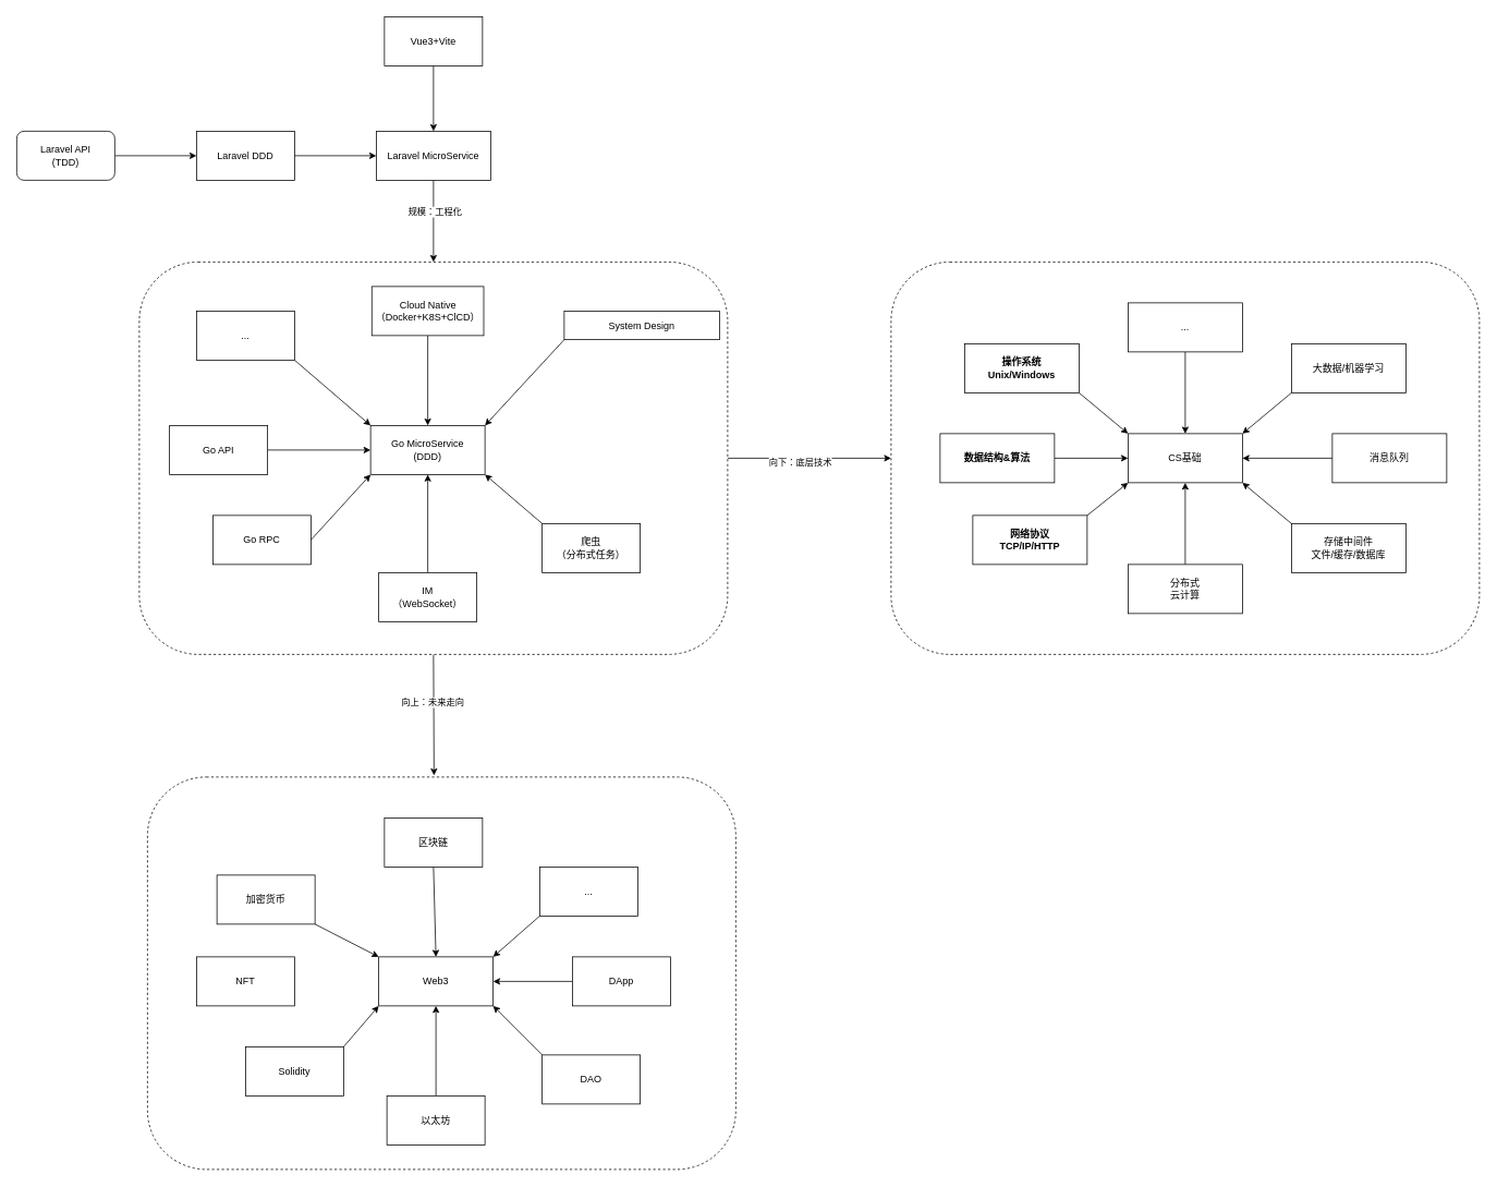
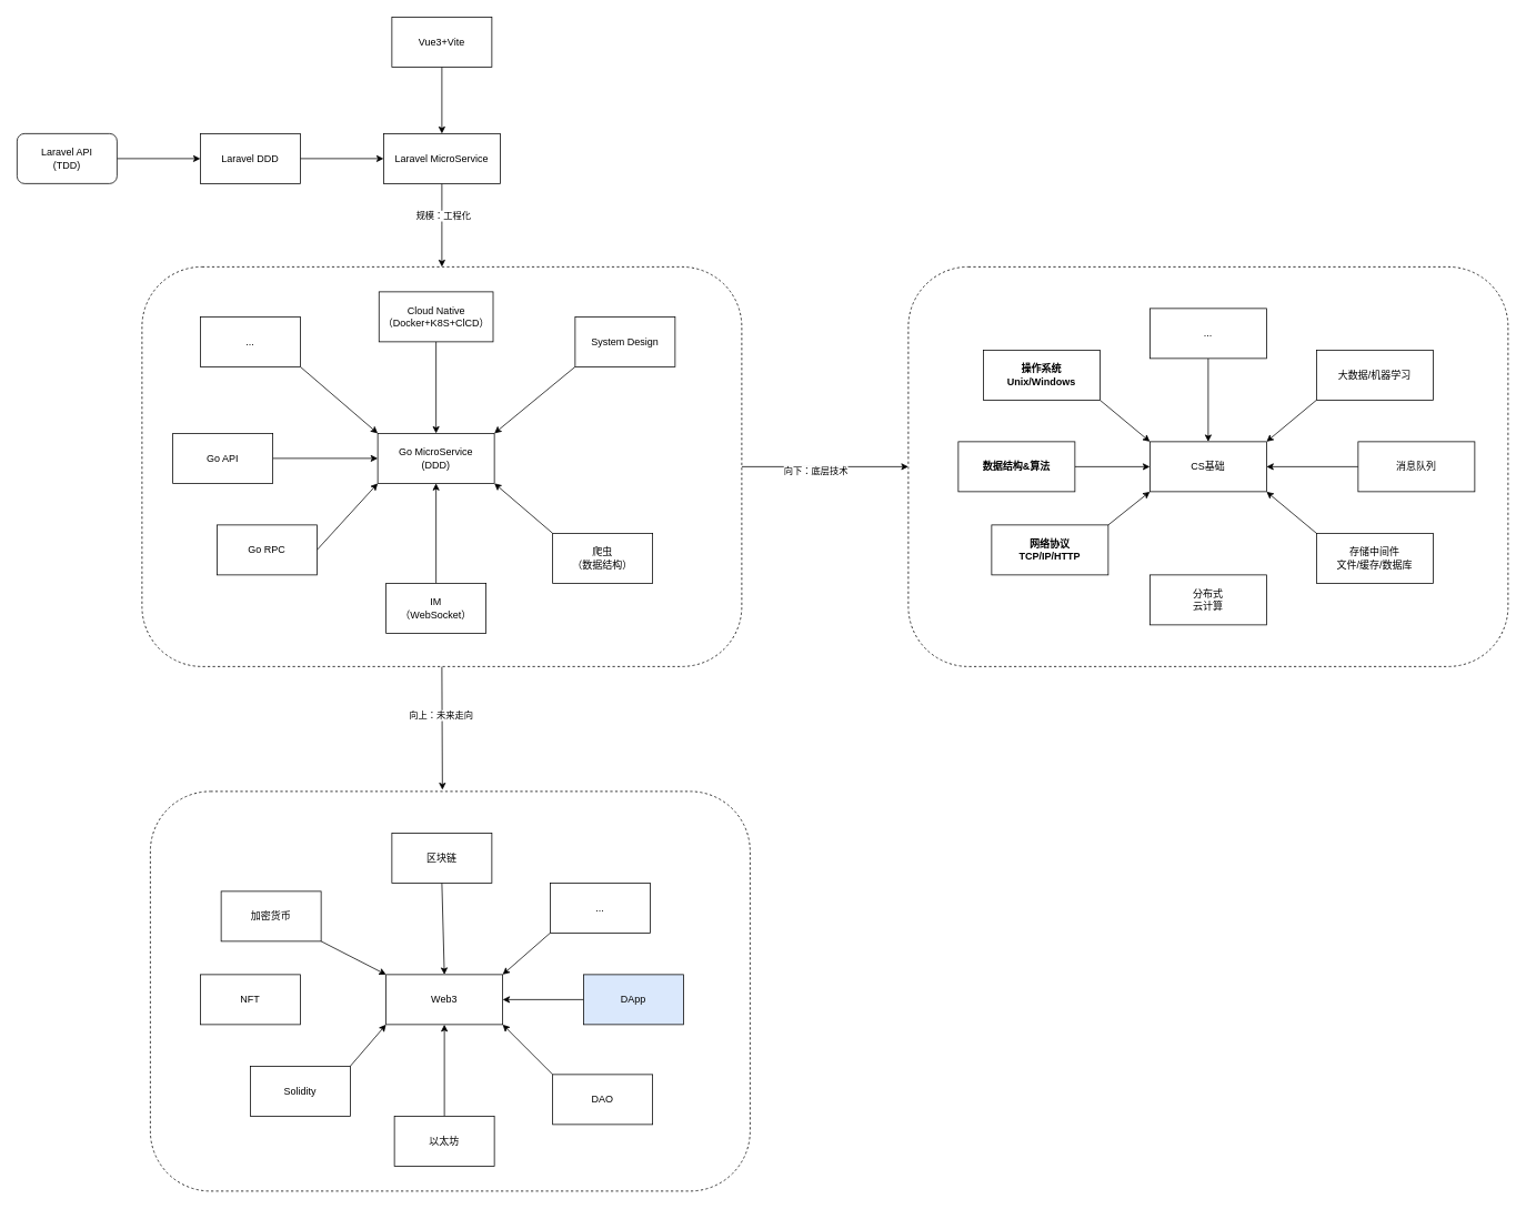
- <mxCell id="28" value="System Design" style="rounded=0;whiteSpace=wrap;html=1;" parent="1" vertex="1"><mxGeometry x="690" y="380" width="190" height="35" as="geometry" /></mxCell>
+ <mxCell id="28" value="System Design" style="rounded=0;whiteSpace=wrap;html=1;" parent="1" vertex="1"><mxGeometry x="690" y="380" width="120" height="60" as="geometry" /></mxCell>
- <mxCell id="49" style="edgeStyle=none;html=1;exitX=0.5;exitY=0;exitDx=0;exitDy=0;entryX=0.5;entryY=1;entryDx=0;entryDy=0;" parent="1" source="50" target="51" edge="1"><mxGeometry relative="1" as="geometry" /></mxCell>
- <mxCell id="22" value="爬虫&lt;br&gt;（分布式任务）" style="rounded=0;whiteSpace=wrap;html=1;" parent="1" vertex="1"><mxGeometry x="663" y="640" width="120" height="60" as="geometry" /></mxCell>
+ <mxCell id="22" value="爬虫&lt;br&gt;（数据结构）" style="rounded=0;whiteSpace=wrap;html=1;" parent="1" vertex="1"><mxGeometry x="663" y="640" width="120" height="60" as="geometry" /></mxCell>
- <mxCell id="40" value="DApp" style="rounded=0;whiteSpace=wrap;html=1;" parent="1" vertex="1"><mxGeometry x="700" y="1170" width="120" height="60" as="geometry" /></mxCell>
+ <mxCell id="40" value="DApp" style="rounded=0;whiteSpace=wrap;html=1;fillColor=#dae8fc;" parent="1" vertex="1"><mxGeometry x="700" y="1170" width="120" height="60" as="geometry" /></mxCell>
